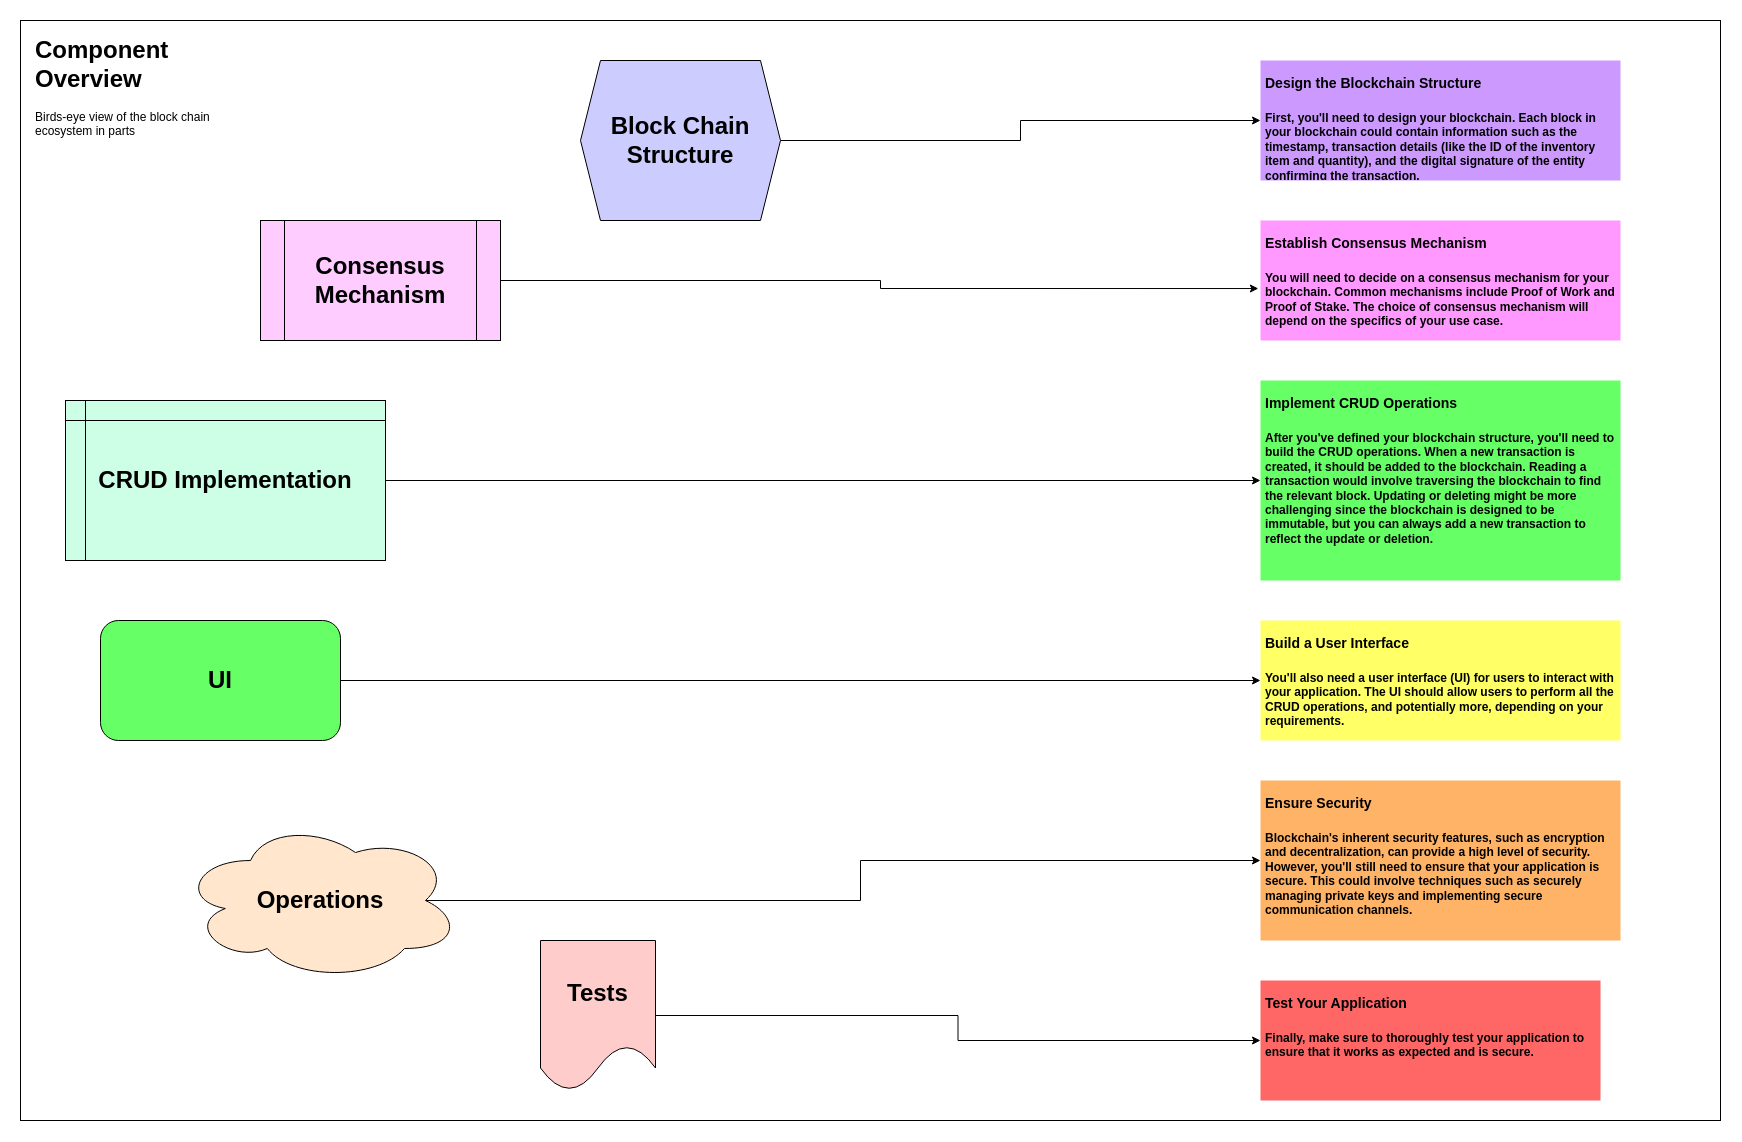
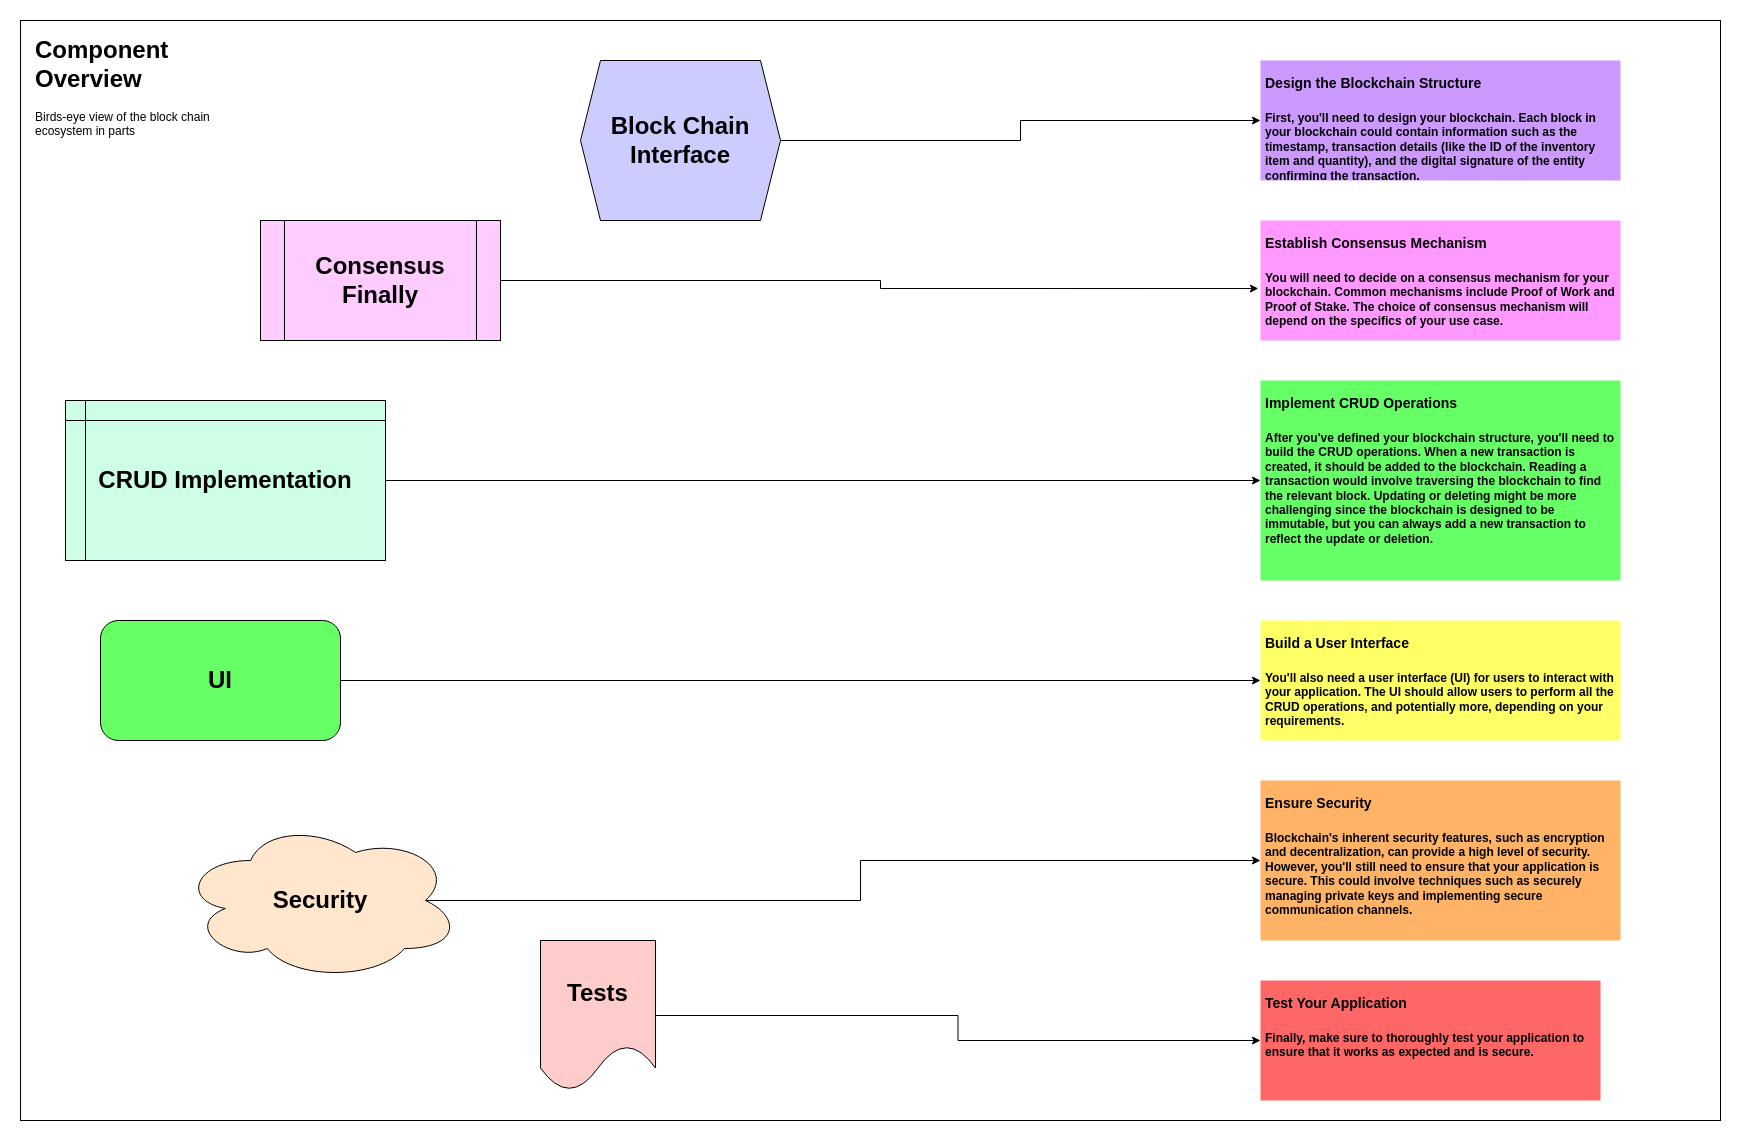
- <mxCell id="4" value="&lt;font style=&quot;font-size: 24px;&quot;&gt;&lt;b&gt;Block Chain Structure&lt;/b&gt;&lt;/font&gt;" style="shape=hexagon;perimeter=hexagonPerimeter2;whiteSpace=wrap;html=1;fixedSize=1;fillColor=#CCCCFF;" parent="1" vertex="1"><mxGeometry x="580" y="60" width="200" height="160" as="geometry" /></mxCell>
+ <mxCell id="4" value="&lt;font style=&quot;font-size: 24px;&quot;&gt;&lt;b&gt;Block Chain Interface&lt;/b&gt;&lt;/font&gt;" style="shape=hexagon;perimeter=hexagonPerimeter2;whiteSpace=wrap;html=1;fixedSize=1;fillColor=#CCCCFF;" parent="1" vertex="1"><mxGeometry x="580" y="60" width="200" height="160" as="geometry" /></mxCell>
- <mxCell id="6" value="&lt;font style=&quot;font-size: 24px;&quot;&gt;&lt;b&gt;Consensus Mechanism&lt;/b&gt;&lt;/font&gt;" style="shape=process;whiteSpace=wrap;html=1;backgroundOutline=1;fillColor=#FFCCFF;" parent="1" vertex="1"><mxGeometry x="260" y="220" width="240" height="120" as="geometry" /></mxCell>
+ <mxCell id="6" value="&lt;font style=&quot;font-size: 24px;&quot;&gt;&lt;b&gt;Consensus Finally&lt;/b&gt;&lt;/font&gt;" style="shape=process;whiteSpace=wrap;html=1;backgroundOutline=1;fillColor=#FFCCFF;" parent="1" vertex="1"><mxGeometry x="260" y="220" width="240" height="120" as="geometry" /></mxCell>
- <mxCell id="12" value="&lt;font style=&quot;font-size: 24px;&quot;&gt;&lt;b&gt;Operations&lt;/b&gt;&lt;/font&gt;" style="ellipse;shape=cloud;whiteSpace=wrap;html=1;fillColor=#FFE6CC;" parent="1" vertex="1"><mxGeometry x="180" y="820" width="280" height="160" as="geometry" /></mxCell>
+ <mxCell id="12" value="&lt;font style=&quot;font-size: 24px;&quot;&gt;&lt;b&gt;Security&lt;/b&gt;&lt;/font&gt;" style="ellipse;shape=cloud;whiteSpace=wrap;html=1;fillColor=#FFE6CC;" parent="1" vertex="1"><mxGeometry x="180" y="820" width="280" height="160" as="geometry" /></mxCell>
